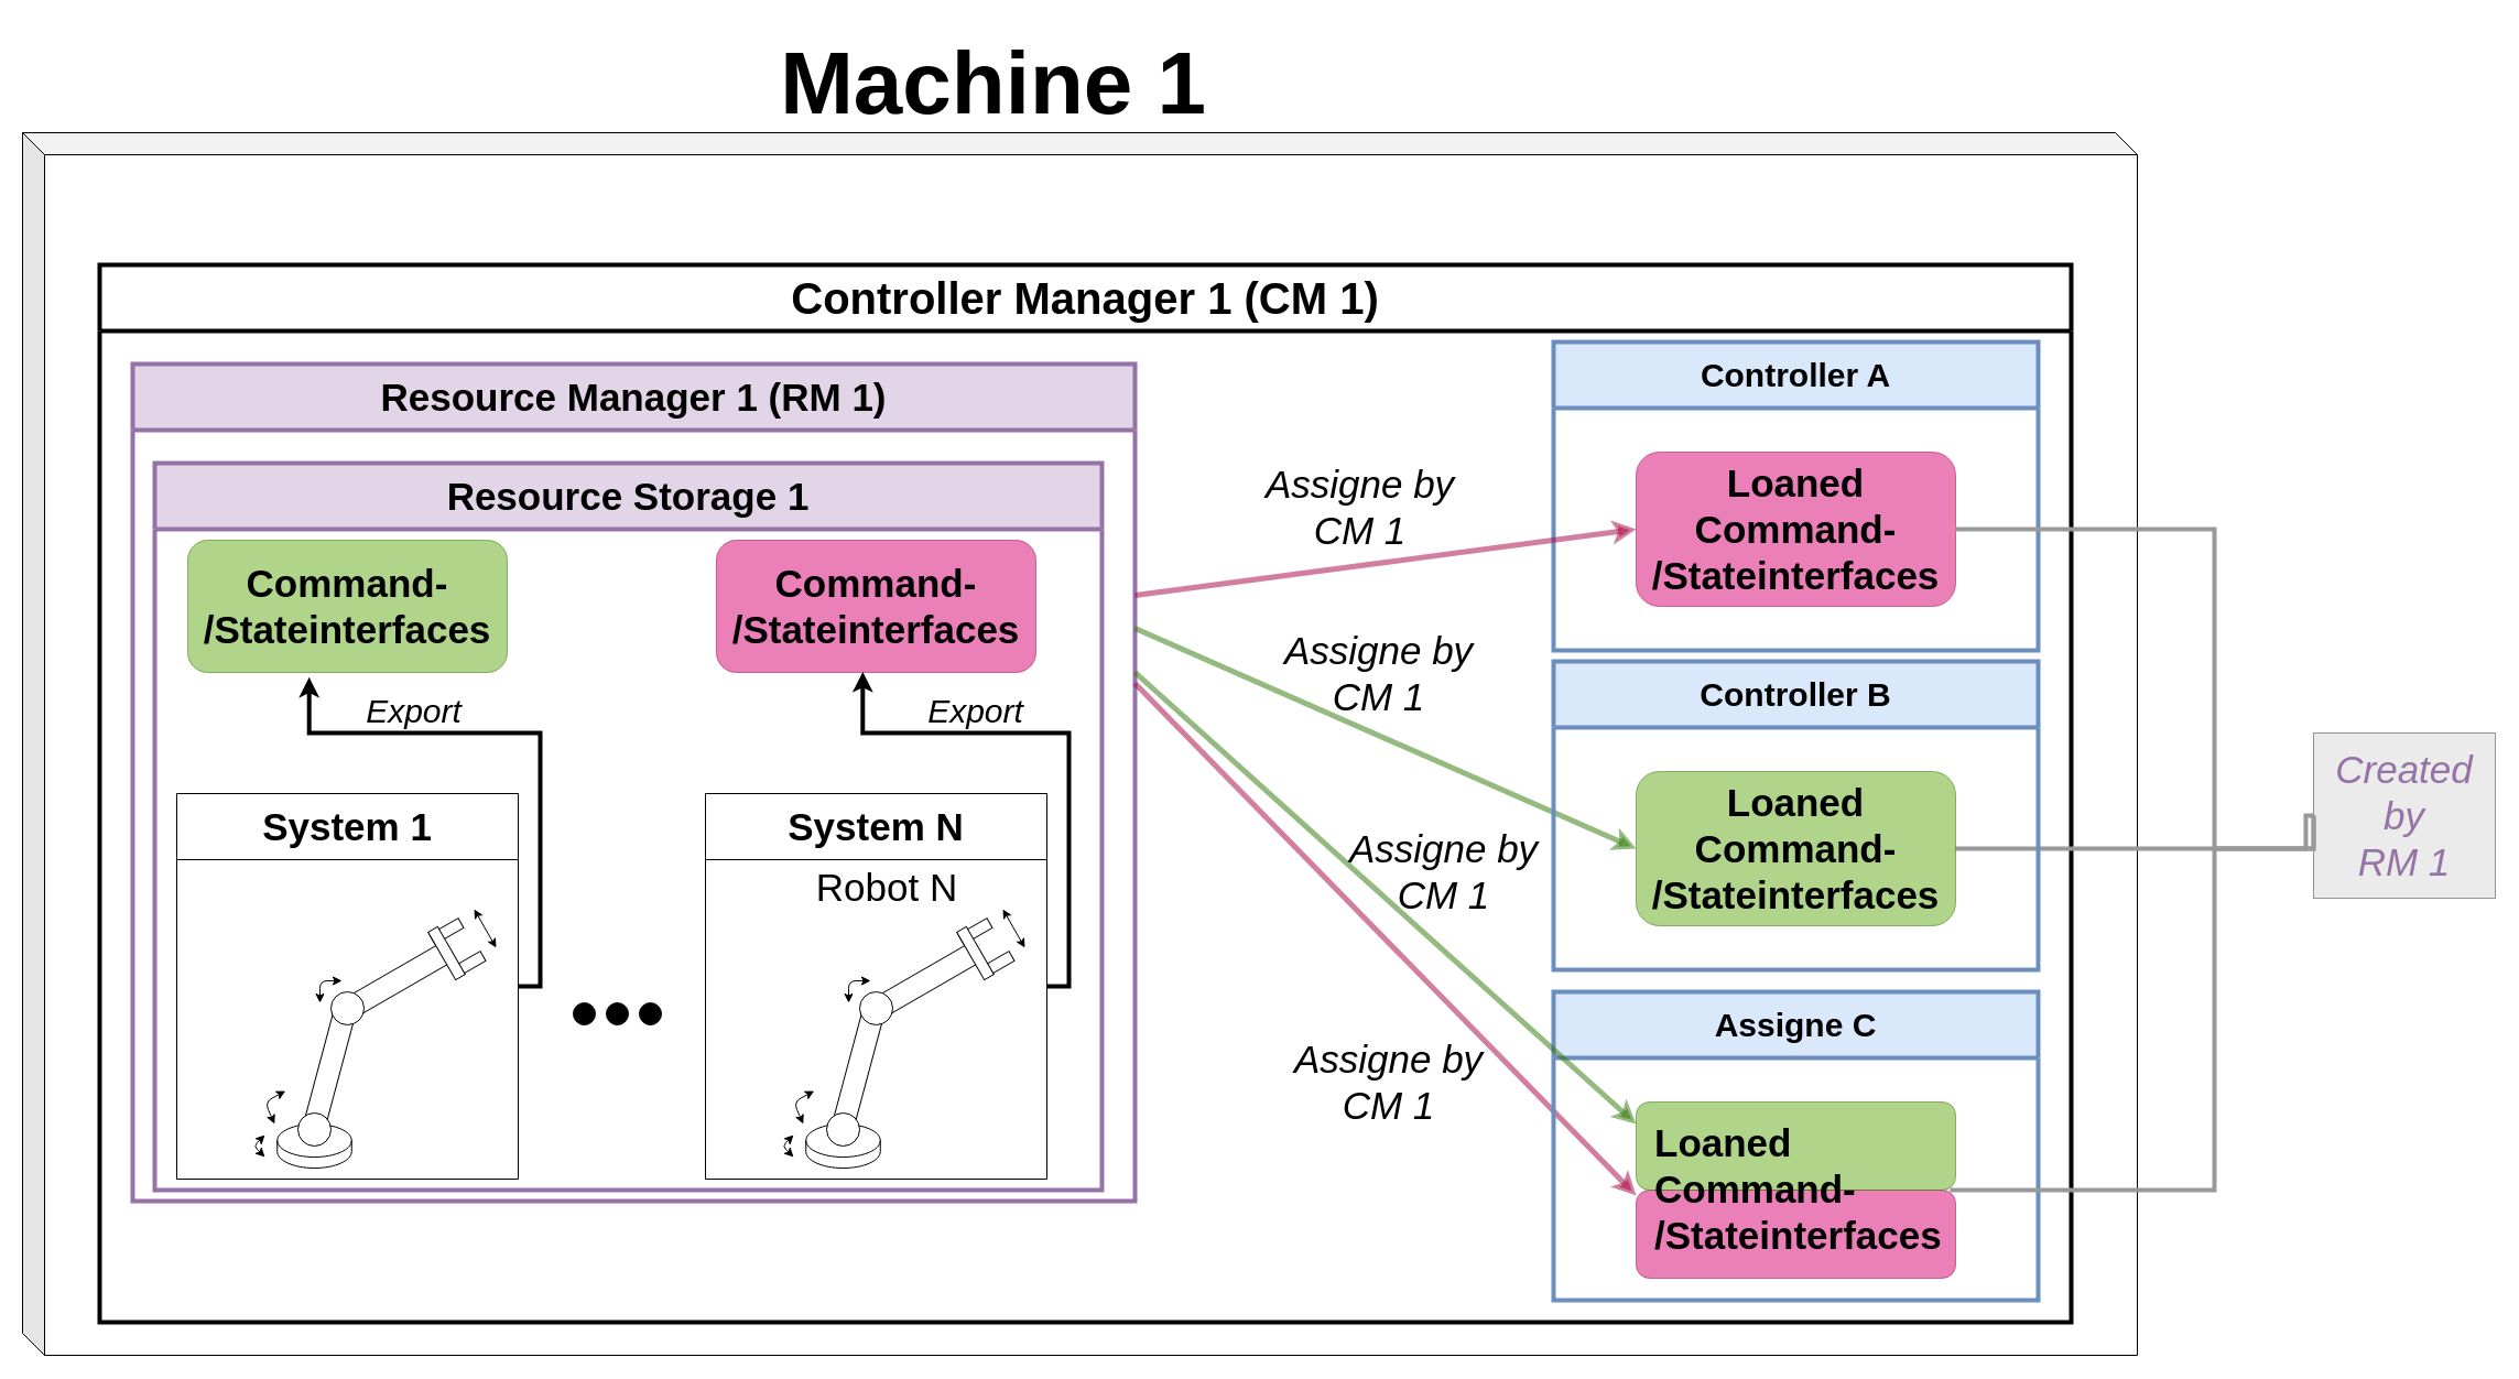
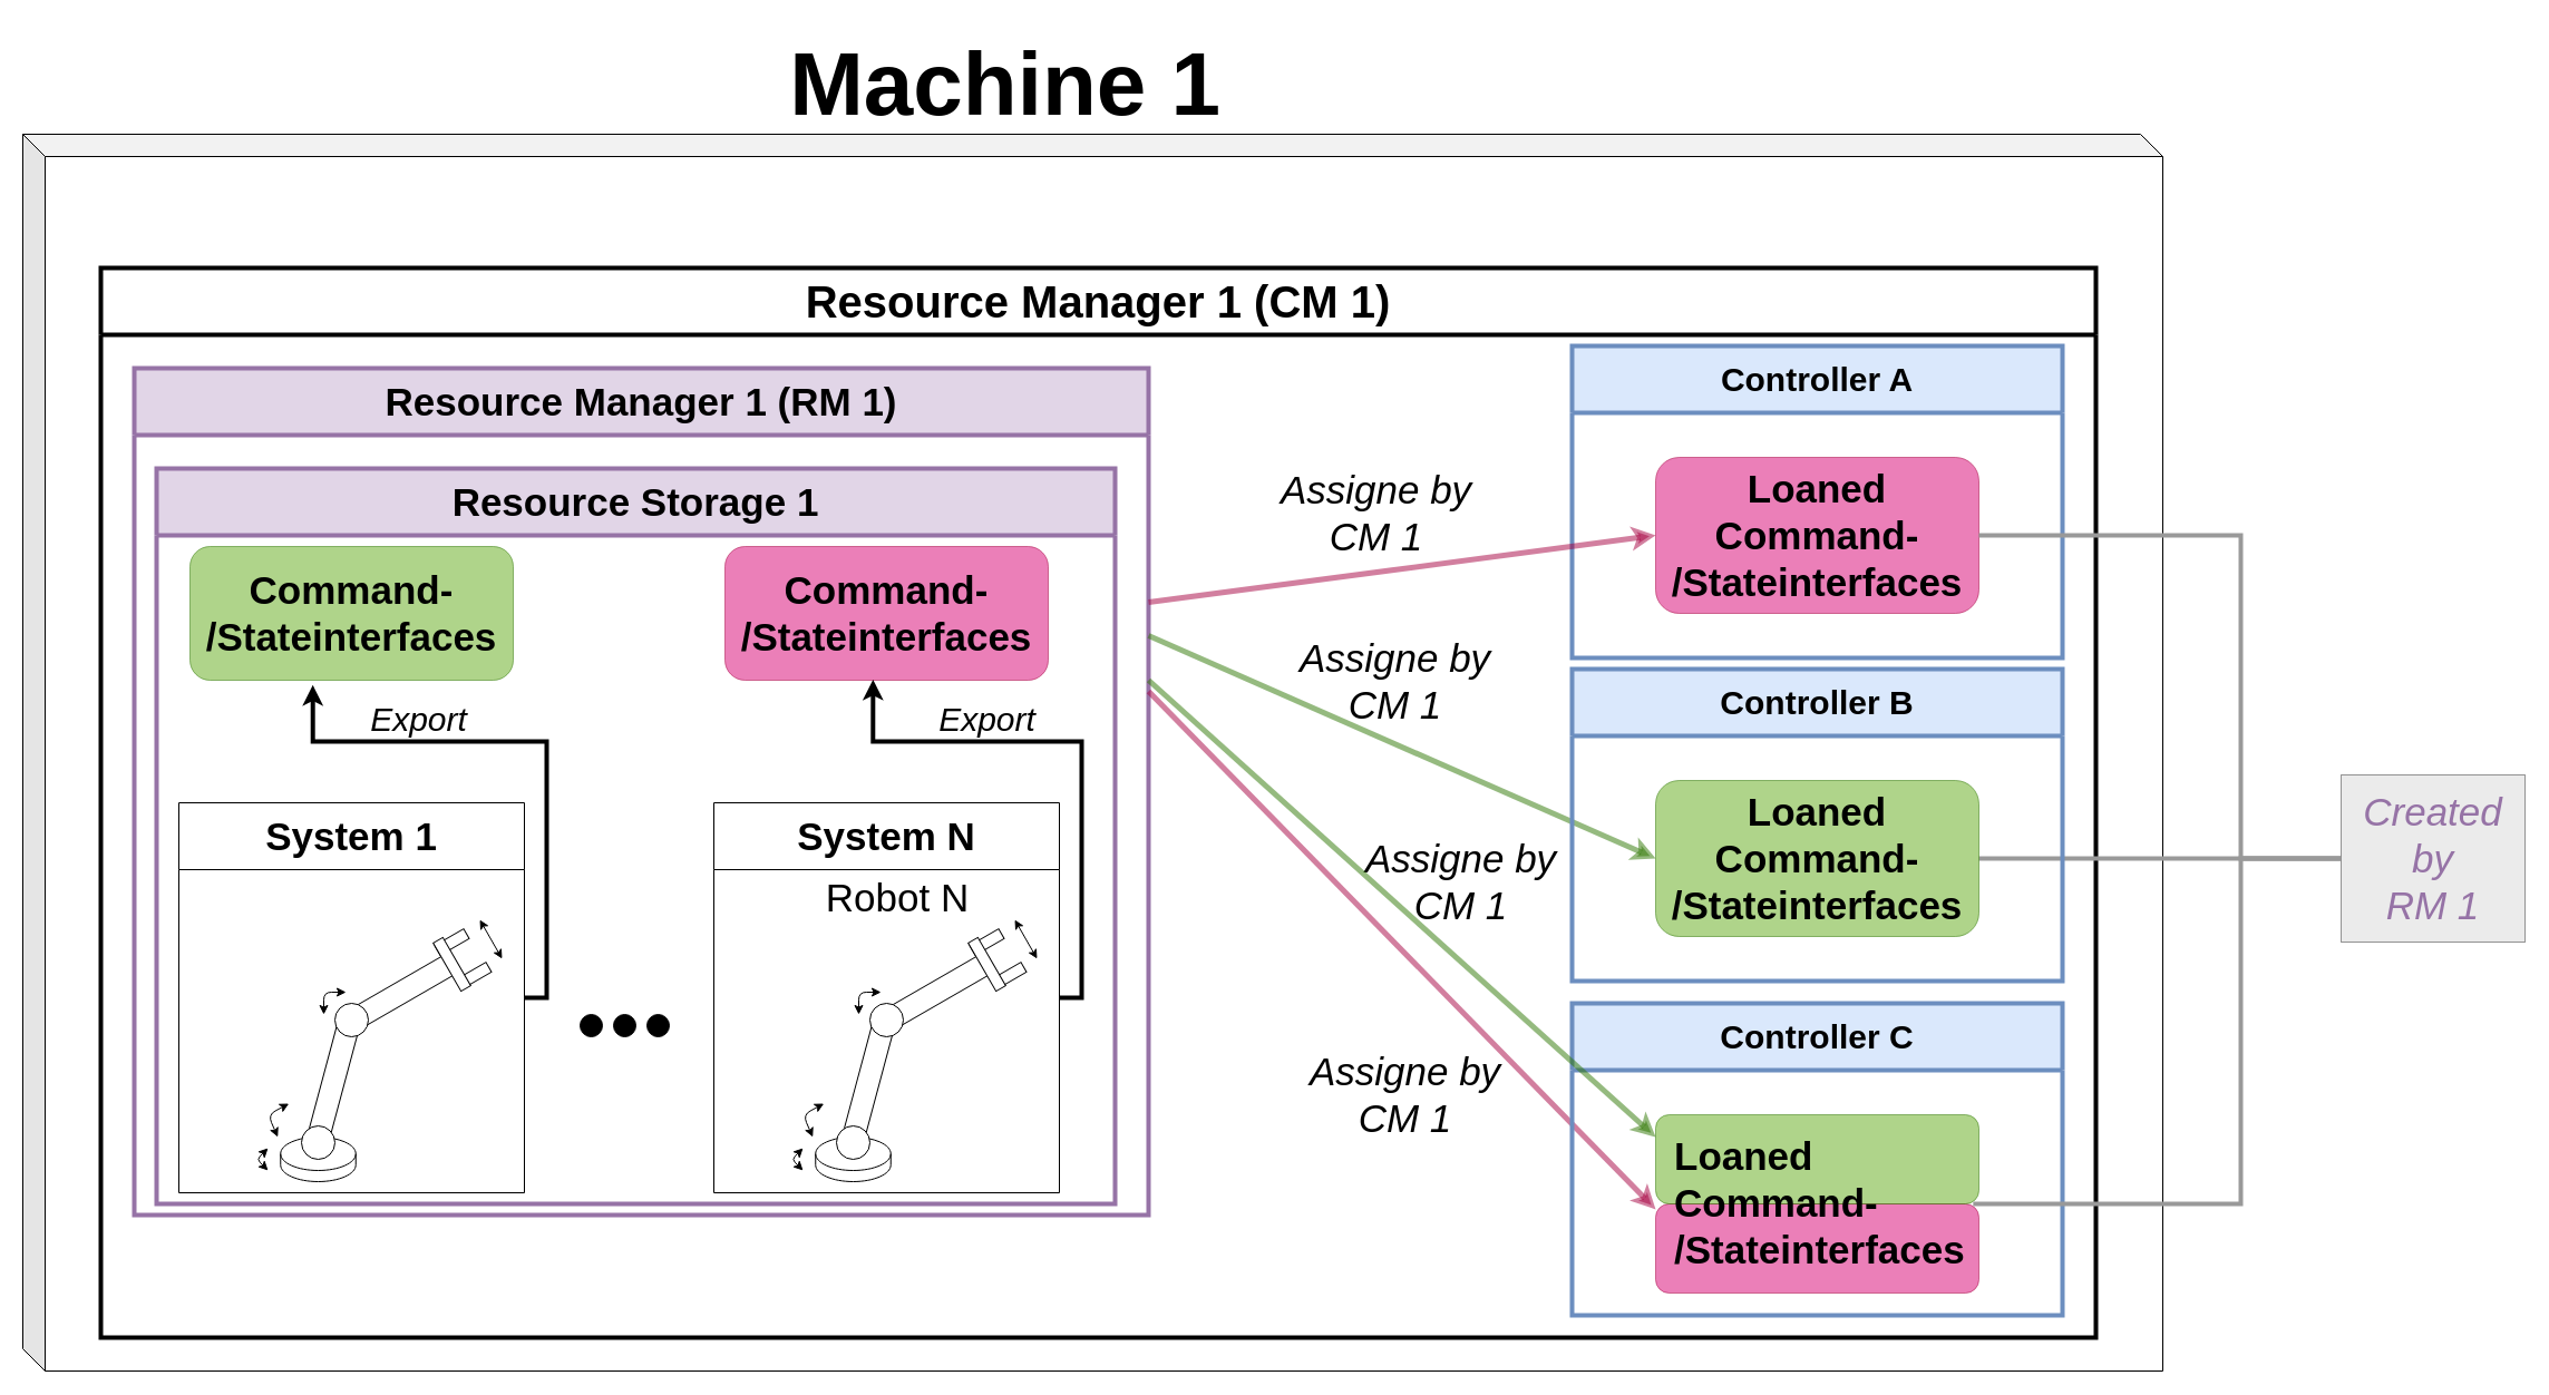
- <mxCell id="6" value="&lt;font style=&quot;font-size: 40px;&quot;&gt;Controller Manager 1 (CM 1)&lt;br&gt;&lt;/font&gt;" style="swimlane;whiteSpace=wrap;html=1;startSize=60;strokeWidth=4;fillColor=none;" parent="1" vertex="1"><mxGeometry x="90" y="240" width="1790" height="960" as="geometry" /></mxCell>
+ <mxCell id="6" value="&lt;font style=&quot;font-size: 40px;&quot;&gt;Resource Manager 1 (CM 1)&lt;br&gt;&lt;/font&gt;" style="swimlane;whiteSpace=wrap;html=1;startSize=60;strokeWidth=4;fillColor=none;" parent="1" vertex="1"><mxGeometry x="90" y="240" width="1790" height="960" as="geometry" /></mxCell>
- <mxCell id="60" value="&lt;div&gt;&lt;i&gt;&lt;font style=&quot;font-size: 35px;&quot; color=&quot;#9673a6&quot;&gt;Created&lt;/font&gt;&lt;/i&gt;&lt;/div&gt;&lt;div&gt;&lt;i&gt;&lt;font style=&quot;font-size: 35px;&quot; color=&quot;#9673a6&quot;&gt;by&lt;/font&gt;&lt;/i&gt;&lt;/div&gt;&lt;div&gt;&lt;i&gt;&lt;font style=&quot;font-size: 35px;&quot; color=&quot;#9673a6&quot;&gt;RM 1&lt;br&gt;&lt;/font&gt;&lt;/i&gt;&lt;/div&gt;" style="text;html=1;strokeColor=default;fillColor=#CCCCCC;align=center;verticalAlign=middle;whiteSpace=wrap;rounded=0;gradientColor=none;opacity=40;" vertex="1" parent="1"><mxGeometry x="2100" y="665" width="165" height="150" as="geometry" /></mxCell>
+ <mxCell id="60" value="&lt;div&gt;&lt;i&gt;&lt;font style=&quot;font-size: 35px;&quot; color=&quot;#9673a6&quot;&gt;Created&lt;/font&gt;&lt;/i&gt;&lt;/div&gt;&lt;div&gt;&lt;i&gt;&lt;font style=&quot;font-size: 35px;&quot; color=&quot;#9673a6&quot;&gt;by&lt;/font&gt;&lt;/i&gt;&lt;/div&gt;&lt;div&gt;&lt;i&gt;&lt;font style=&quot;font-size: 35px;&quot; color=&quot;#9673a6&quot;&gt;RM 1&lt;br&gt;&lt;/font&gt;&lt;/i&gt;&lt;/div&gt;" style="text;html=1;strokeColor=default;fillColor=#CCCCCC;align=center;verticalAlign=middle;whiteSpace=wrap;rounded=0;gradientColor=none;opacity=40;" vertex="1" parent="1"><mxGeometry x="2100" y="695" width="165" height="150" as="geometry" /></mxCell>
- <mxCell id="55" value="&lt;font style=&quot;font-size: 30px;&quot;&gt;Assigne C&lt;br&gt;&lt;/font&gt;" style="swimlane;whiteSpace=wrap;html=1;startSize=60;strokeWidth=4;fillColor=#dae8fc;strokeColor=#6c8ebf;" parent="1" vertex="1"><mxGeometry x="1410" y="900" width="440" height="280" as="geometry" /></mxCell>
+ <mxCell id="55" value="&lt;font style=&quot;font-size: 30px;&quot;&gt;Controller C&lt;br&gt;&lt;/font&gt;" style="swimlane;whiteSpace=wrap;html=1;startSize=60;strokeWidth=4;fillColor=#dae8fc;strokeColor=#6c8ebf;" parent="1" vertex="1"><mxGeometry x="1410" y="900" width="440" height="280" as="geometry" /></mxCell>
